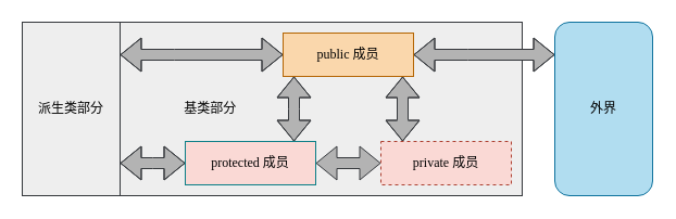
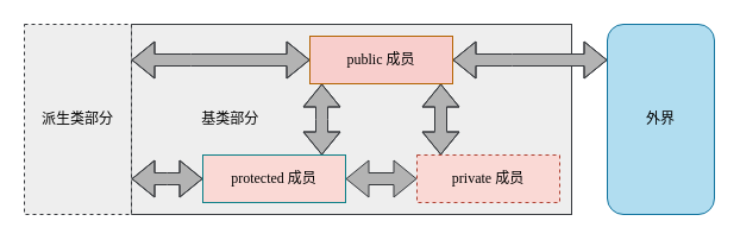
- <mxCell id="9" value="public&amp;nbsp;成员" style="rounded=0;whiteSpace=wrap;html=1;fillColor=#fad7ac;strokeColor=#b46504;fontFamily=consolas;" parent="1" vertex="1"><mxGeometry x="260" y="30" width="120" height="40" as="geometry" /></mxCell>
+ <mxCell id="9" value="public&amp;nbsp;成员" style="rounded=0;whiteSpace=wrap;html=1;fillColor=#f8cecc;strokeColor=#b46504;fontFamily=consolas;" parent="1" vertex="1"><mxGeometry x="260" y="30" width="120" height="40" as="geometry" /></mxCell>
- <mxCell id="13" value="派生类部分" style="rounded=0;whiteSpace=wrap;html=1;fillColor=#eeeeee;strokeColor=#36393d;fontFamily=consolas;" parent="1" vertex="1"><mxGeometry x="20" y="20" width="90" height="160" as="geometry" /></mxCell>
+ <mxCell id="13" value="派生类部分" style="rounded=0;whiteSpace=wrap;html=1;fillColor=#eeeeee;strokeColor=#36393d;fontFamily=consolas;dashed=1;" parent="1" vertex="1"><mxGeometry x="20" y="20" width="90" height="160" as="geometry" /></mxCell>
